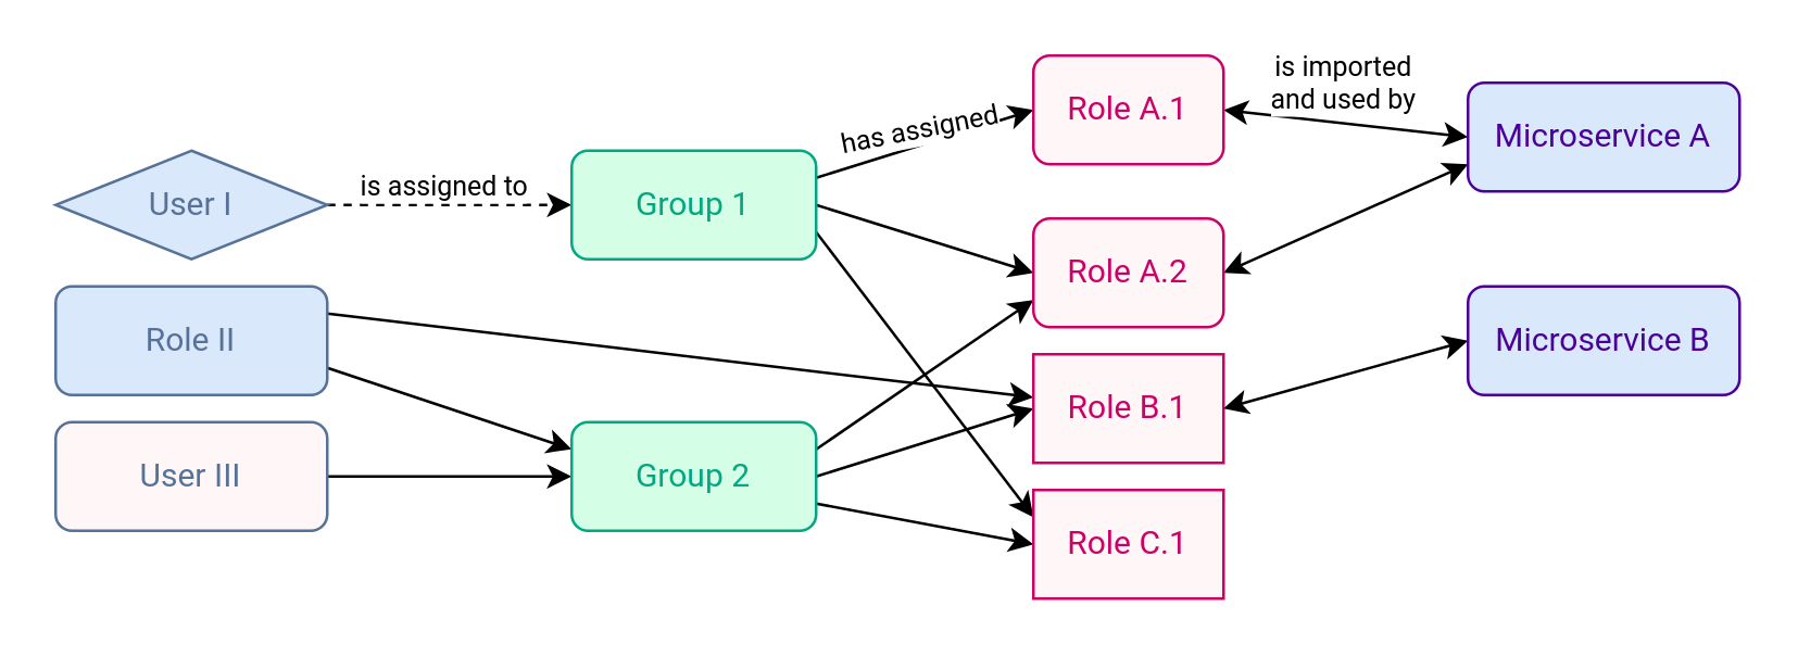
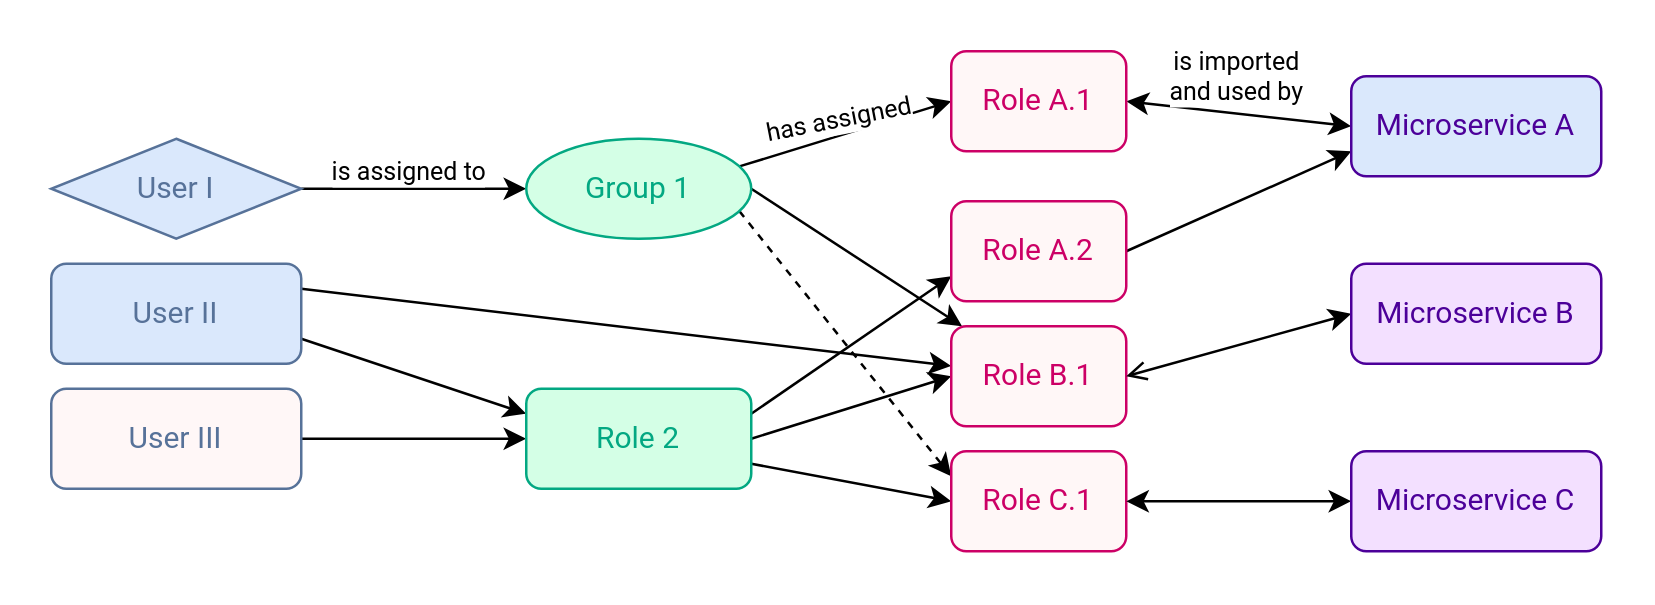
- <mxCell id="2" style="edgeStyle=entityRelationEdgeStyle;rounded=0;orthogonalLoop=1;jettySize=auto;html=1;exitX=1;exitY=0.5;exitDx=0;exitDy=0;entryX=0;entryY=0.5;entryDx=0;entryDy=0;fontFamily=Roboto;fontSource=https%3A%2F%2Ffonts.googleapis.com%2Fcss%3Ffamily%3DRoboto;fontColor=#CC0066;dashed=1;" parent="1" source="4" target="14" edge="1"><mxGeometry relative="1" as="geometry" /></mxCell>
+ <mxCell id="2" style="edgeStyle=entityRelationEdgeStyle;rounded=0;orthogonalLoop=1;jettySize=auto;html=1;exitX=1;exitY=0.5;exitDx=0;exitDy=0;entryX=0;entryY=0.5;entryDx=0;entryDy=0;fontFamily=Roboto;fontSource=https%3A%2F%2Ffonts.googleapis.com%2Fcss%3Ffamily%3DRoboto;fontColor=#CC0066;" parent="1" source="4" target="14" edge="1"><mxGeometry relative="1" as="geometry" /></mxCell>
- <mxCell id="14" value="Group 1" style="rounded=1;whiteSpace=wrap;html=1;fontFamily=Roboto;fontSource=https%3A%2F%2Ffonts.googleapis.com%2Fcss%3Ffamily%3DRoboto;fillColor=#D4FFE6;fontColor=#03A882;strokeColor=#03A882;" parent="1" vertex="1"><mxGeometry x="210" y="55" width="90" height="40" as="geometry" /></mxCell>
+ <mxCell id="14" value="Group 1" style="ellipse;whiteSpace=wrap;html=1;fontFamily=Roboto;fontSource=https%3A%2F%2Ffonts.googleapis.com%2Fcss%3Ffamily%3DRoboto;fillColor=#D4FFE6;fontColor=#03A882;strokeColor=#03A882;" parent="1" vertex="1"><mxGeometry x="210" y="55" width="90" height="40" as="geometry" /></mxCell>
- <mxCell id="11" style="rounded=0;orthogonalLoop=1;jettySize=auto;html=1;exitX=1;exitY=0.5;exitDx=0;exitDy=0;entryX=0;entryY=0.5;entryDx=0;entryDy=0;fontFamily=Roboto;fontSource=https%3A%2F%2Ffonts.googleapis.com%2Fcss%3Ffamily%3DRoboto;fontSize=8;fontColor=#CC0066;" parent="1" source="14" target="30" edge="1"><mxGeometry relative="1" as="geometry" /></mxCell>
+ <mxCell id="11" style="rounded=0;orthogonalLoop=1;jettySize=auto;html=1;exitX=1;exitY=0.5;exitDx=0;exitDy=0;fontFamily=Roboto;fontSource=https%3A%2F%2Ffonts.googleapis.com%2Fcss%3Ffamily%3DRoboto;fontSize=8;fontColor=#CC0066;" parent="1" source="14" target="20" edge="1"><mxGeometry relative="1" as="geometry" /></mxCell>
- <mxCell id="24" style="edgeStyle=none;rounded=0;orthogonalLoop=1;jettySize=auto;html=1;exitX=0;exitY=0.75;exitDx=0;exitDy=0;entryX=1;entryY=0.5;entryDx=0;entryDy=0;startArrow=classic;startFill=1;fontFamily=Roboto;fontSource=https%3A%2F%2Ffonts.googleapis.com%2Fcss%3Ffamily%3DRoboto;fontSize=8;fontColor=#000000;" parent="1" source="25" target="30" edge="1"><mxGeometry relative="1" as="geometry" /></mxCell>
+ <mxCell id="24" style="edgeStyle=none;rounded=0;orthogonalLoop=1;jettySize=auto;html=1;exitX=0;exitY=0.75;exitDx=0;exitDy=0;entryX=1;entryY=0.5;entryDx=0;entryDy=0;startArrow=classic;startFill=1;fontFamily=Roboto;fontSource=https%3A%2F%2Ffonts.googleapis.com%2Fcss%3Ffamily%3DRoboto;fontSize=8;fontColor=#000000;endArrow=none;" parent="1" source="25" target="30" edge="1"><mxGeometry relative="1" as="geometry" /></mxCell>
- <mxCell id="10" style="rounded=0;orthogonalLoop=1;jettySize=auto;html=1;exitX=1;exitY=0.75;exitDx=0;exitDy=0;entryX=0;entryY=0.25;entryDx=0;entryDy=0;fontFamily=Roboto;fontSource=https%3A%2F%2Ffonts.googleapis.com%2Fcss%3Ffamily%3DRoboto;fontSize=8;fontColor=#CC0066;" parent="1" source="14" target="19" edge="1"><mxGeometry relative="1" as="geometry" /></mxCell>
+ <mxCell id="10" style="rounded=0;orthogonalLoop=1;jettySize=auto;html=1;exitX=1;exitY=0.75;exitDx=0;exitDy=0;entryX=0;entryY=0.25;entryDx=0;entryDy=0;fontFamily=Roboto;fontSource=https%3A%2F%2Ffonts.googleapis.com%2Fcss%3Ffamily%3DRoboto;fontSize=8;fontColor=#CC0066;dashed=1;" parent="1" source="14" target="19" edge="1"><mxGeometry relative="1" as="geometry" /></mxCell>
- <mxCell id="7" value="Role II" style="rounded=1;whiteSpace=wrap;html=1;fontFamily=Roboto;fontSource=https%3A%2F%2Ffonts.googleapis.com%2Fcss%3Ffamily%3DRoboto;fillColor=#dae8fc;strokeColor=#577299;fontColor=#577299;" parent="1" vertex="1"><mxGeometry y="105" width="100" height="40" as="geometry" x="20" /></mxCell>
+ <mxCell id="7" value="User II" style="rounded=1;whiteSpace=wrap;html=1;fontFamily=Roboto;fontSource=https%3A%2F%2Ffonts.googleapis.com%2Fcss%3Ffamily%3DRoboto;fillColor=#dae8fc;strokeColor=#577299;fontColor=#577299;" parent="1" vertex="1"><mxGeometry y="105" width="100" height="40" as="geometry" x="20" /></mxCell>
- <mxCell id="27" value="Microservice B" style="rounded=1;whiteSpace=wrap;html=1;strokeColor=#4C0099;fontColor=#4C0099;fillColor=#dae8fc;fontFamily=Roboto;fontSource=https%3A%2F%2Ffonts.googleapis.com%2Fcss%3Ffamily%3DRoboto;" parent="1" vertex="1"><mxGeometry x="540" y="105" width="100" height="40" as="geometry" /></mxCell>
+ <mxCell id="27" value="Microservice B" style="rounded=1;whiteSpace=wrap;html=1;strokeColor=#4C0099;fontColor=#4C0099;fillColor=#F3E0FF;fontFamily=Roboto;fontSource=https%3A%2F%2Ffonts.googleapis.com%2Fcss%3Ffamily%3DRoboto;" parent="1" vertex="1"><mxGeometry x="540" y="105" width="100" height="40" as="geometry" /></mxCell>
- <mxCell id="26" style="edgeStyle=none;rounded=0;orthogonalLoop=1;jettySize=auto;html=1;exitX=0;exitY=0.5;exitDx=0;exitDy=0;entryX=1;entryY=0.5;entryDx=0;entryDy=0;startArrow=classic;startFill=1;fontFamily=Roboto;fontSource=https%3A%2F%2Ffonts.googleapis.com%2Fcss%3Ffamily%3DRoboto;fontSize=8;fontColor=#000000;" parent="1" source="27" target="20" edge="1"><mxGeometry relative="1" as="geometry" /></mxCell>
+ <mxCell id="26" style="edgeStyle=none;rounded=0;orthogonalLoop=1;jettySize=auto;html=1;exitX=0;exitY=0.5;exitDx=0;exitDy=0;entryX=1;entryY=0.5;entryDx=0;entryDy=0;startArrow=classic;startFill=1;fontFamily=Roboto;fontSource=https%3A%2F%2Ffonts.googleapis.com%2Fcss%3Ffamily%3DRoboto;fontSize=8;fontColor=#000000;endArrow=open;" parent="1" source="27" target="20" edge="1"><mxGeometry relative="1" as="geometry" /></mxCell>
- <mxCell id="20" value="Role B.1" style="whiteSpace=wrap;html=1;strokeColor=#CC0066;fontColor=#CC0066;fillColor=#FFF7F7;fontFamily=Roboto;fontSource=https%3A%2F%2Ffonts.googleapis.com%2Fcss%3Ffamily%3DRoboto;rounded=0;" parent="1" vertex="1"><mxGeometry x="380" y="130" width="70" height="40" as="geometry" /></mxCell>
+ <mxCell id="20" value="Role B.1" style="rounded=1;whiteSpace=wrap;html=1;strokeColor=#CC0066;fontColor=#CC0066;fillColor=#FFF7F7;fontFamily=Roboto;fontSource=https%3A%2F%2Ffonts.googleapis.com%2Fcss%3Ffamily%3DRoboto;" parent="1" vertex="1"><mxGeometry x="380" y="130" width="70" height="40" as="geometry" /></mxCell>
- <mxCell id="18" value="Group 2" style="rounded=1;whiteSpace=wrap;html=1;fontFamily=Roboto;fontSource=https%3A%2F%2Ffonts.googleapis.com%2Fcss%3Ffamily%3DRoboto;fillColor=#D4FFE6;fontColor=#03A882;strokeColor=#03A882;" parent="1" vertex="1"><mxGeometry x="210" y="155" width="90" height="40" as="geometry" /></mxCell>
+ <mxCell id="18" value="Role 2" style="rounded=1;whiteSpace=wrap;html=1;fontFamily=Roboto;fontSource=https%3A%2F%2Ffonts.googleapis.com%2Fcss%3Ffamily%3DRoboto;fillColor=#D4FFE6;fontColor=#03A882;strokeColor=#03A882;" parent="1" vertex="1"><mxGeometry x="210" y="155" width="90" height="40" as="geometry" /></mxCell>
- <mxCell id="19" value="Role C.1" style="whiteSpace=wrap;html=1;strokeColor=#CC0066;fontColor=#CC0066;fillColor=#FFF7F7;fontFamily=Roboto;fontSource=https%3A%2F%2Ffonts.googleapis.com%2Fcss%3Ffamily%3DRoboto;rounded=0;" parent="1" vertex="1"><mxGeometry x="380" y="180" width="70" height="40" as="geometry" /></mxCell>
+ <mxCell id="19" value="Role C.1" style="rounded=1;whiteSpace=wrap;html=1;strokeColor=#CC0066;fontColor=#CC0066;fillColor=#FFF7F7;fontFamily=Roboto;fontSource=https%3A%2F%2Ffonts.googleapis.com%2Fcss%3Ffamily%3DRoboto;" parent="1" vertex="1"><mxGeometry x="380" y="180" width="70" height="40" as="geometry" /></mxCell>
+ <mxCell id="28" style="edgeStyle=none;rounded=0;orthogonalLoop=1;jettySize=auto;html=1;exitX=0;exitY=0.5;exitDx=0;exitDy=0;entryX=1;entryY=0.5;entryDx=0;entryDy=0;startArrow=classic;startFill=1;fontFamily=Roboto;fontSource=https%3A%2F%2Ffonts.googleapis.com%2Fcss%3Ffamily%3DRoboto;fontSize=8;fontColor=#000000;" parent="1" source="29" target="19" edge="1"><mxGeometry relative="1" as="geometry" /></mxCell>
+ <mxCell id="29" value="Microservice C" style="rounded=1;whiteSpace=wrap;html=1;strokeColor=#4C0099;fontColor=#4C0099;fillColor=#F3E0FF;fontFamily=Roboto;fontSource=https%3A%2F%2Ffonts.googleapis.com%2Fcss%3Ffamily%3DRoboto;" parent="1" vertex="1"><mxGeometry x="540" y="180" width="100" height="40" as="geometry" /></mxCell>
